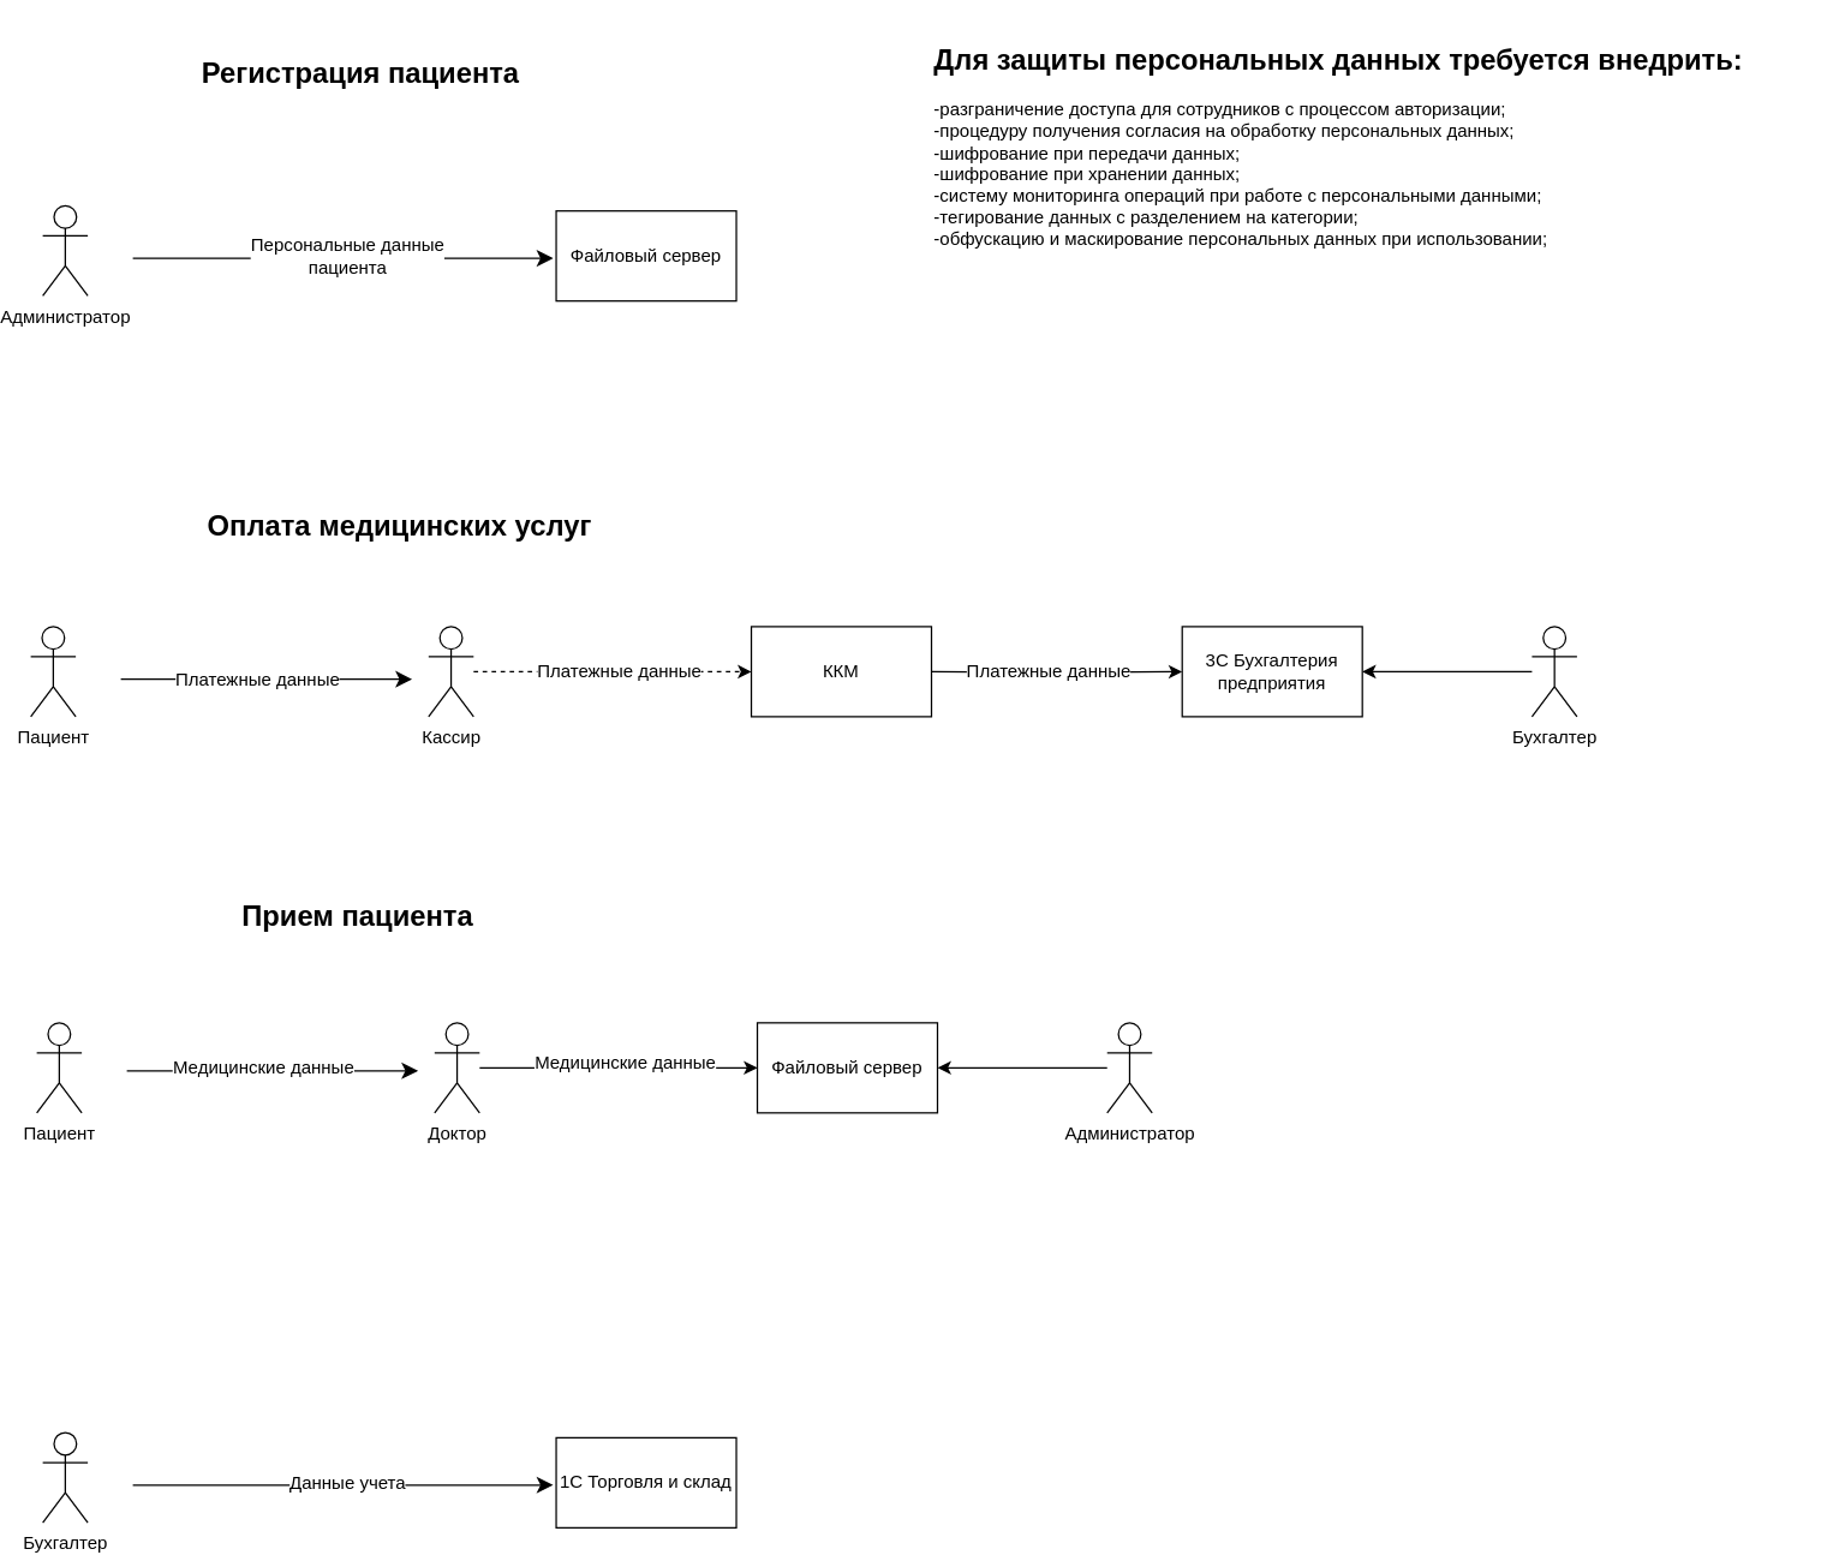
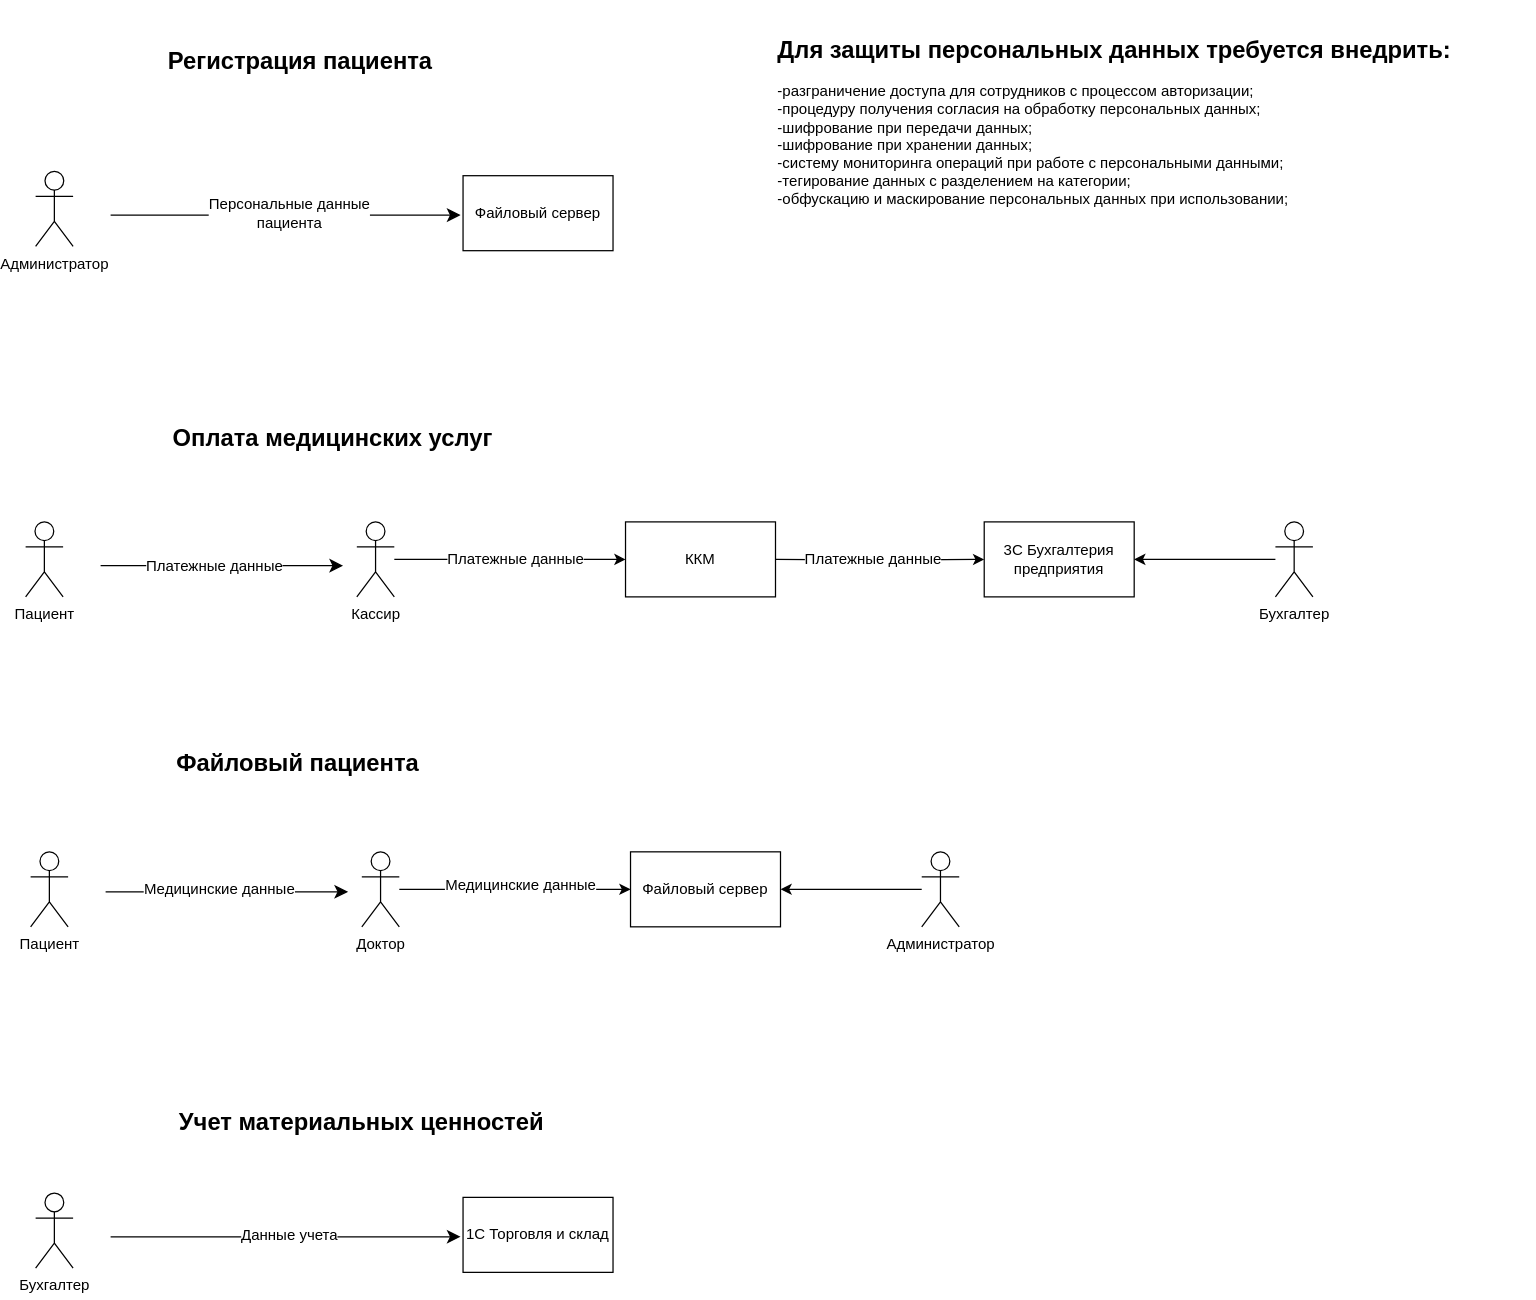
- <mxCell id="3" style="edgeStyle=orthogonalEdgeStyle;rounded=0;orthogonalLoop=1;jettySize=auto;html=1;entryX=0;entryY=0.5;entryDx=0;entryDy=0;dashed=1;" edge="1" parent="1" source="18" target="19"><mxGeometry relative="1" as="geometry" /></mxCell>
+ <mxCell id="3" style="edgeStyle=orthogonalEdgeStyle;rounded=0;orthogonalLoop=1;jettySize=auto;html=1;entryX=0;entryY=0.5;entryDx=0;entryDy=0;" edge="1" parent="1" source="18" target="19"><mxGeometry relative="1" as="geometry" /></mxCell>
- <mxCell id="8" value="&lt;font style=&quot;font-size: 19px;&quot;&gt;&lt;b&gt;Прием пациента&lt;/b&gt;&lt;/font&gt;" style="text;html=1;align=center;verticalAlign=middle;whiteSpace=wrap;rounded=0;" vertex="1" parent="1"><mxGeometry x="82" y="596" width="312" height="30" as="geometry" /></mxCell>
+ <mxCell id="8" value="&lt;font style=&quot;font-size: 19px;&quot;&gt;&lt;b&gt;Файловый пациента&lt;/b&gt;&lt;/font&gt;" style="text;html=1;align=center;verticalAlign=middle;whiteSpace=wrap;rounded=0;" vertex="1" parent="1"><mxGeometry x="82" y="596" width="312" height="30" as="geometry" /></mxCell>
+ <mxCell id="9" value="&lt;font style=&quot;font-size: 19px;&quot;&gt;&lt;b&gt;Учет материальных ценностей&lt;/b&gt;&lt;/font&gt;" style="text;html=1;align=center;verticalAlign=middle;whiteSpace=wrap;rounded=0;" vertex="1" parent="1"><mxGeometry x="133" y="883" width="312" height="30" as="geometry" /></mxCell>
